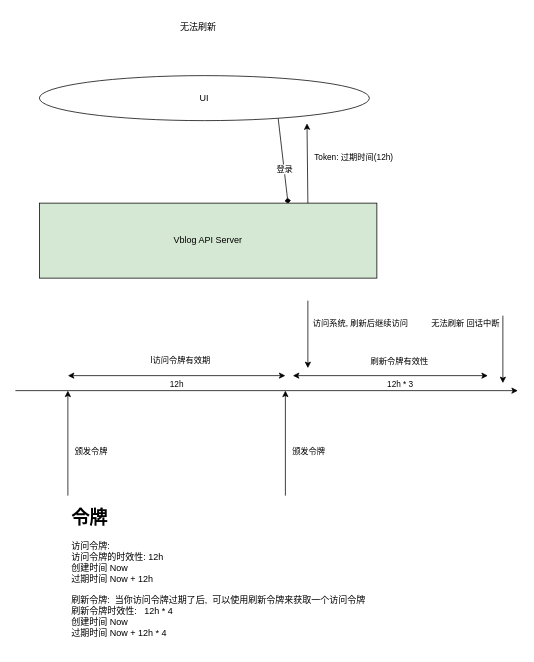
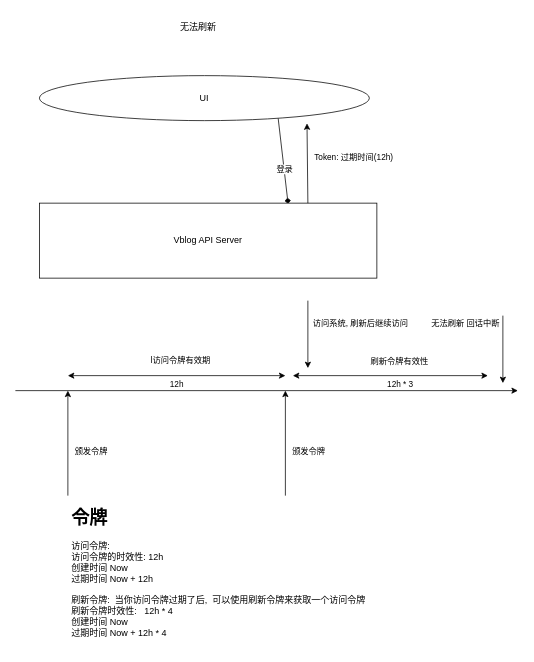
- <mxCell id="5" value="Vblog API Server" style="rounded=0;whiteSpace=wrap;html=1;fillColor=#d5e8d4;" parent="1" vertex="1"><mxGeometry x="52" y="270" width="450" height="100" as="geometry" /></mxCell>
+ <mxCell id="5" value="Vblog API Server" style="rounded=0;whiteSpace=wrap;html=1;" parent="1" vertex="1"><mxGeometry x="52" y="270" width="450" height="100" as="geometry" /></mxCell>
